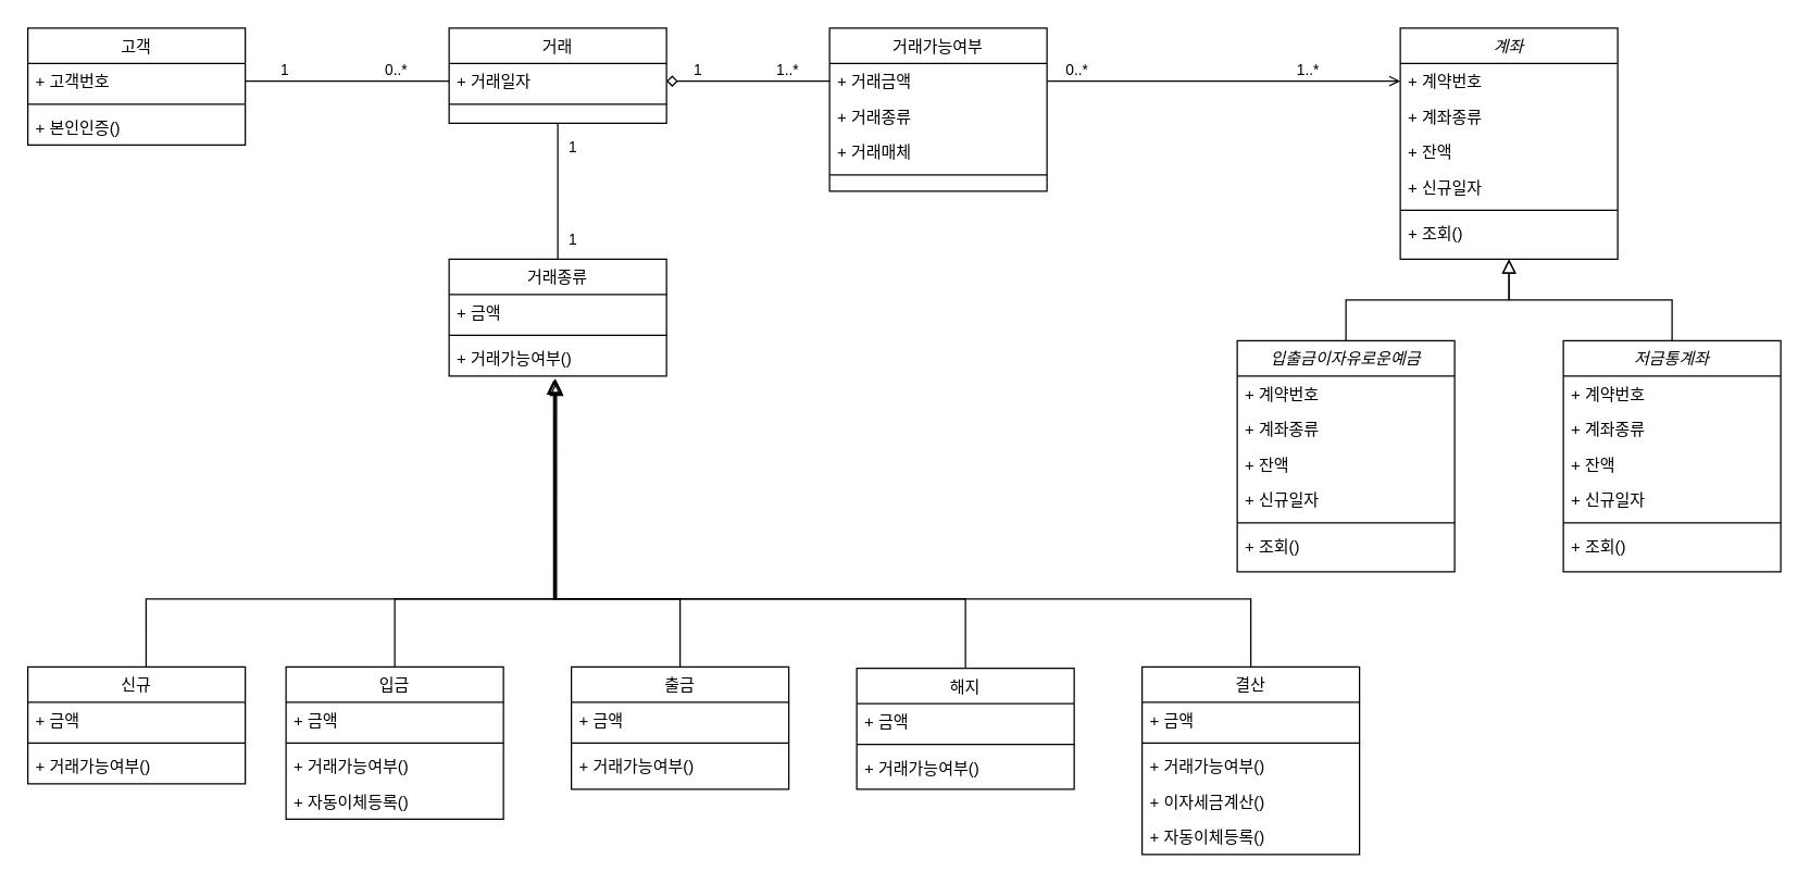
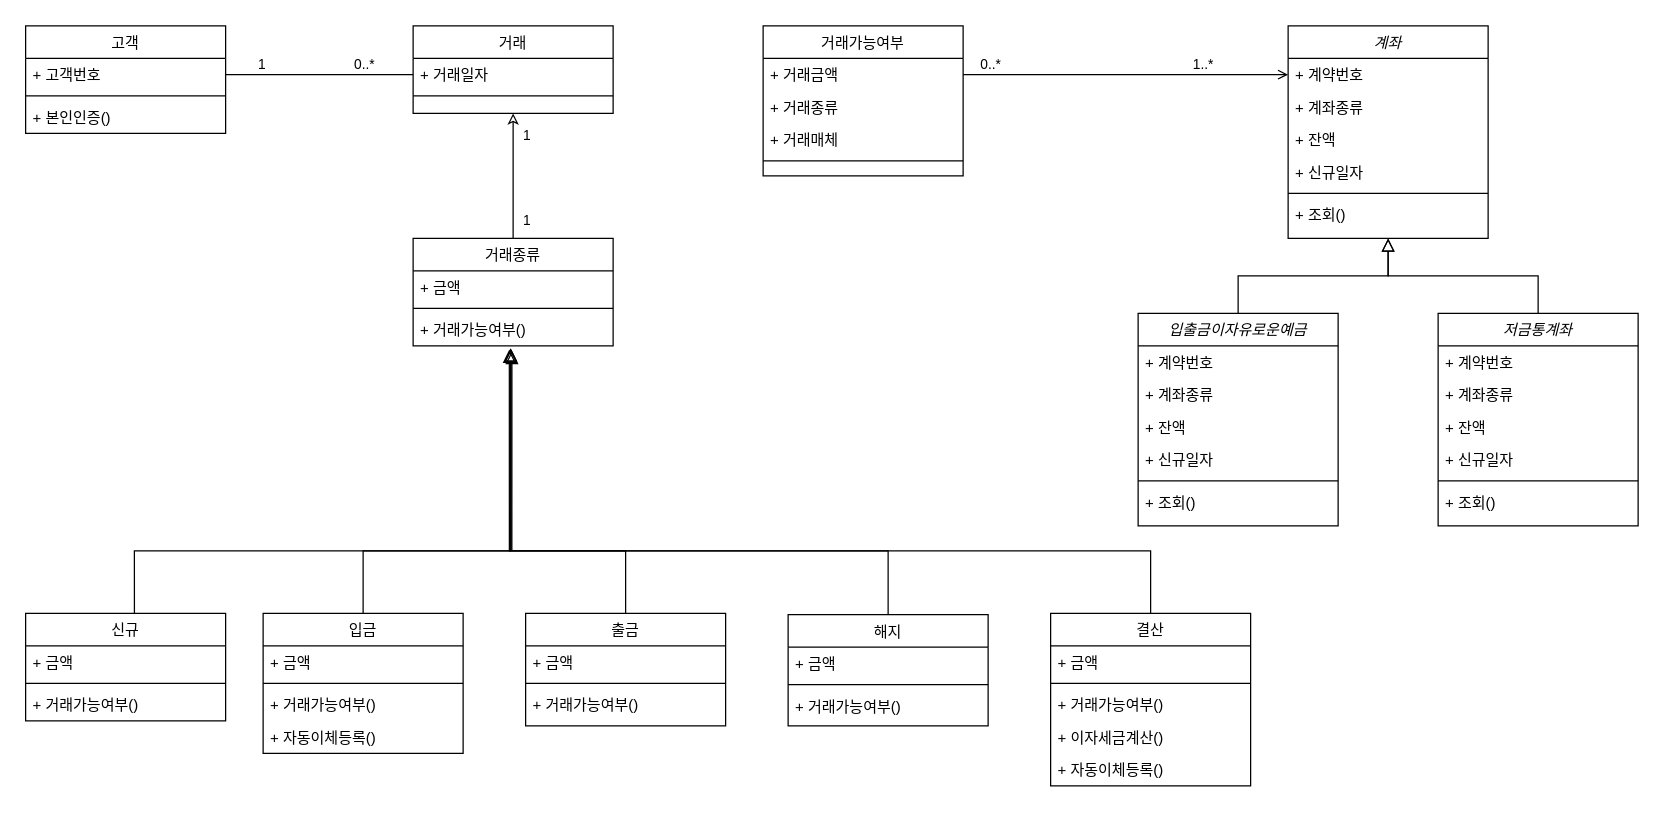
- <mxCell id="54" value="" style="endArrow=diamond;html=1;exitX=0;exitY=0.5;exitDx=0;exitDy=0;entryX=1;entryY=0.5;entryDx=0;entryDy=0;rounded=0;endFill=0;startArrow=none;startFill=0;" edge="1" parent="1" source="50" target="37"><mxGeometry x="-0.876" y="9" width="50" height="50" relative="1" as="geometry"><mxPoint x="340" y="69" as="sourcePoint" /><mxPoint x="190" y="69" as="targetPoint" /><mxPoint as="offset" /></mxGeometry></mxCell>
- <mxCell id="55" value="1" style="edgeLabel;html=1;align=center;verticalAlign=middle;resizable=0;points=[];" vertex="1" connectable="0" parent="54"><mxGeometry x="0.633" y="-1" relative="1" as="geometry"><mxPoint y="-8" as="offset" /></mxGeometry></mxCell>
- <mxCell id="56" value="1..*" style="edgeLabel;html=1;align=center;verticalAlign=middle;resizable=0;points=[];" vertex="1" connectable="0" parent="54"><mxGeometry x="-0.467" y="-3" relative="1" as="geometry"><mxPoint y="-6" as="offset" /></mxGeometry></mxCell>
- <mxCell id="61" value="" style="endArrow=none;html=1;exitX=0.5;exitY=0;exitDx=0;exitDy=0;entryX=0.5;entryY=1;entryDx=0;entryDy=0;rounded=0;endFill=0;startArrow=none;startFill=0;" edge="1" parent="1" source="57" target="36"><mxGeometry x="-0.876" y="9" width="50" height="50" relative="1" as="geometry"><mxPoint x="340" y="69" as="sourcePoint" /><mxPoint x="190" y="69" as="targetPoint" /><mxPoint as="offset" /><Array as="points"><mxPoint x="410" y="160" /></Array></mxGeometry></mxCell>
+ <mxCell id="61" value="" style="endArrow=classic;html=1;exitX=0.5;exitY=0;exitDx=0;exitDy=0;entryX=0.5;entryY=1;entryDx=0;entryDy=0;rounded=0;endFill=0;startArrow=none;startFill=0;" edge="1" parent="1" source="57" target="36"><mxGeometry x="-0.876" y="9" width="50" height="50" relative="1" as="geometry"><mxPoint x="340" y="69" as="sourcePoint" /><mxPoint x="190" y="69" as="targetPoint" /><mxPoint as="offset" /><Array as="points"><mxPoint x="410" y="160" /></Array></mxGeometry></mxCell>
